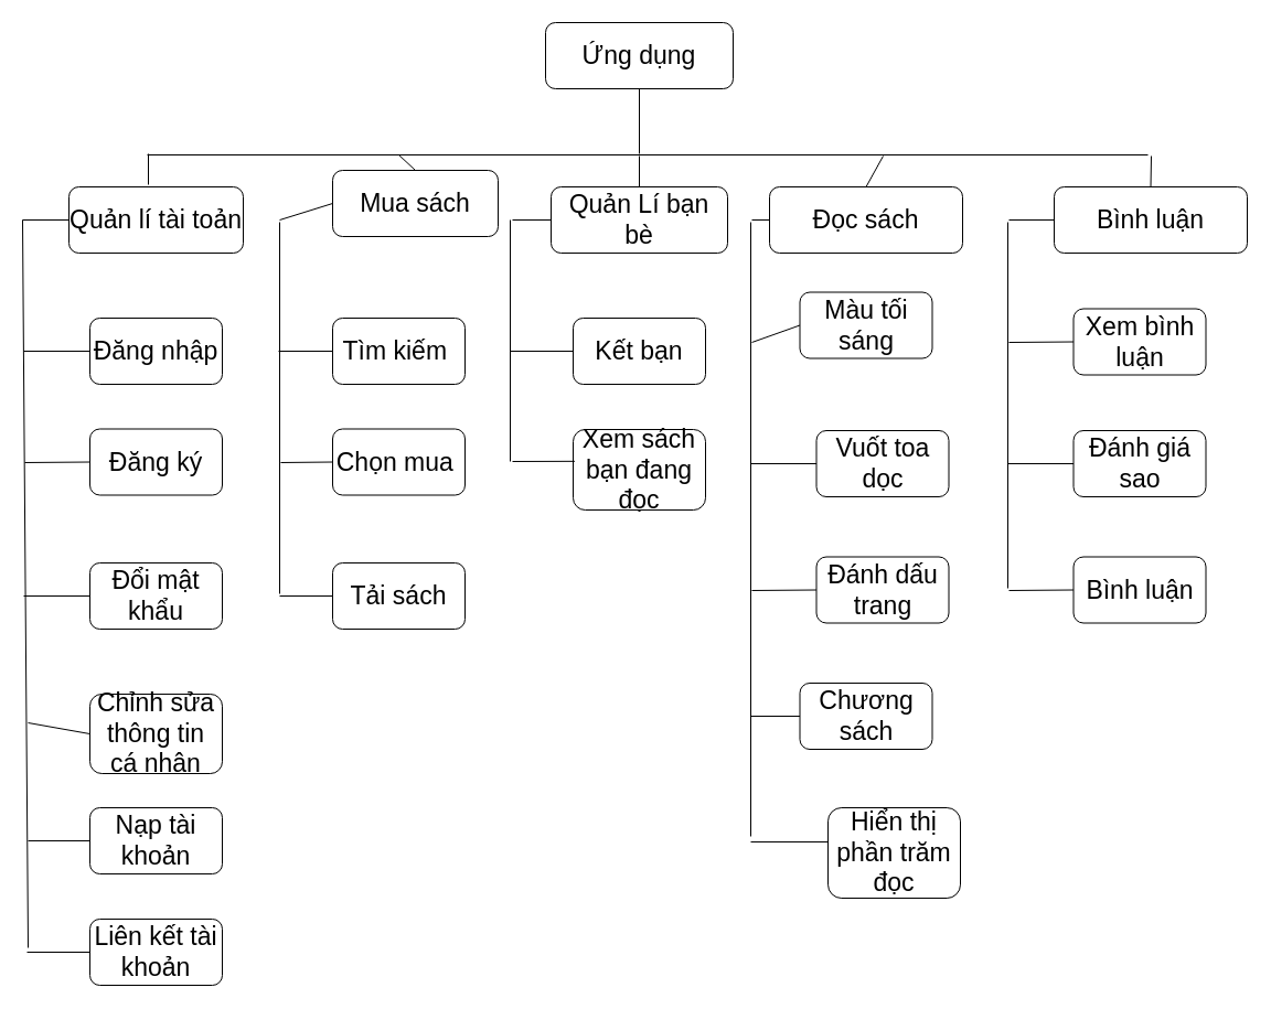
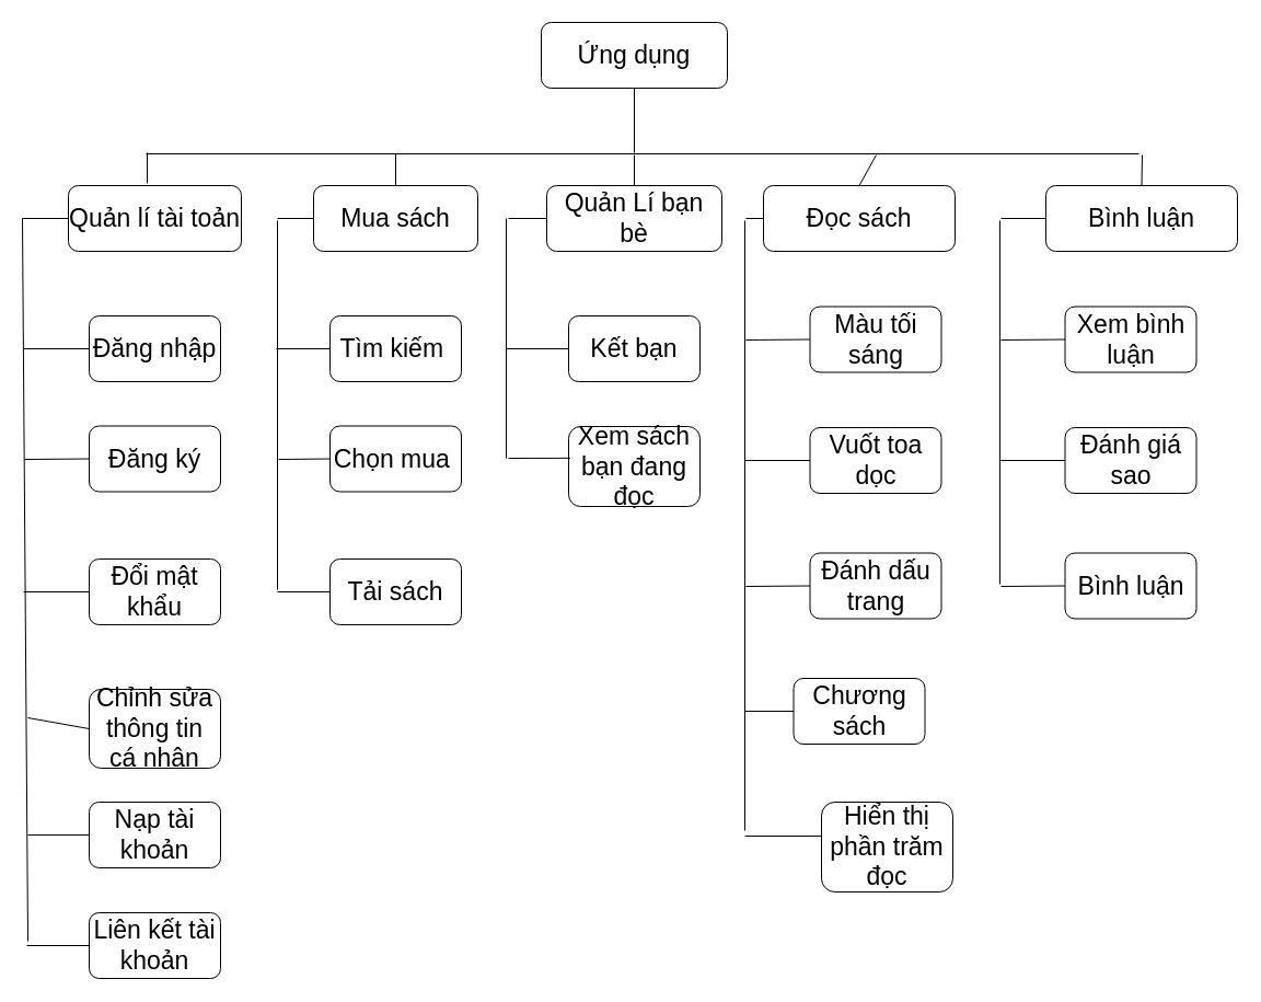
- <mxCell id="4" value="Mua sách" style="rounded=1;whiteSpace=wrap;html=1;fontSize=23;" parent="1" vertex="1"><mxGeometry x="301" y="154" width="150" height="60" as="geometry" /></mxCell>
+ <mxCell id="4" value="Mua sách" style="rounded=1;whiteSpace=wrap;html=1;fontSize=23;" parent="1" vertex="1"><mxGeometry x="286" y="169" width="150" height="60" as="geometry" /></mxCell>
- <mxCell id="33" value="Màu tối sáng" style="rounded=1;whiteSpace=wrap;html=1;fontSize=23;" parent="1" vertex="1"><mxGeometry x="724.5" y="264.5" width="120" height="60" as="geometry" /></mxCell>
+ <mxCell id="33" value="Màu tối sáng" style="rounded=1;whiteSpace=wrap;html=1;fontSize=23;" parent="1" vertex="1"><mxGeometry x="739.5" y="279.5" width="120" height="60" as="geometry" /></mxCell>
